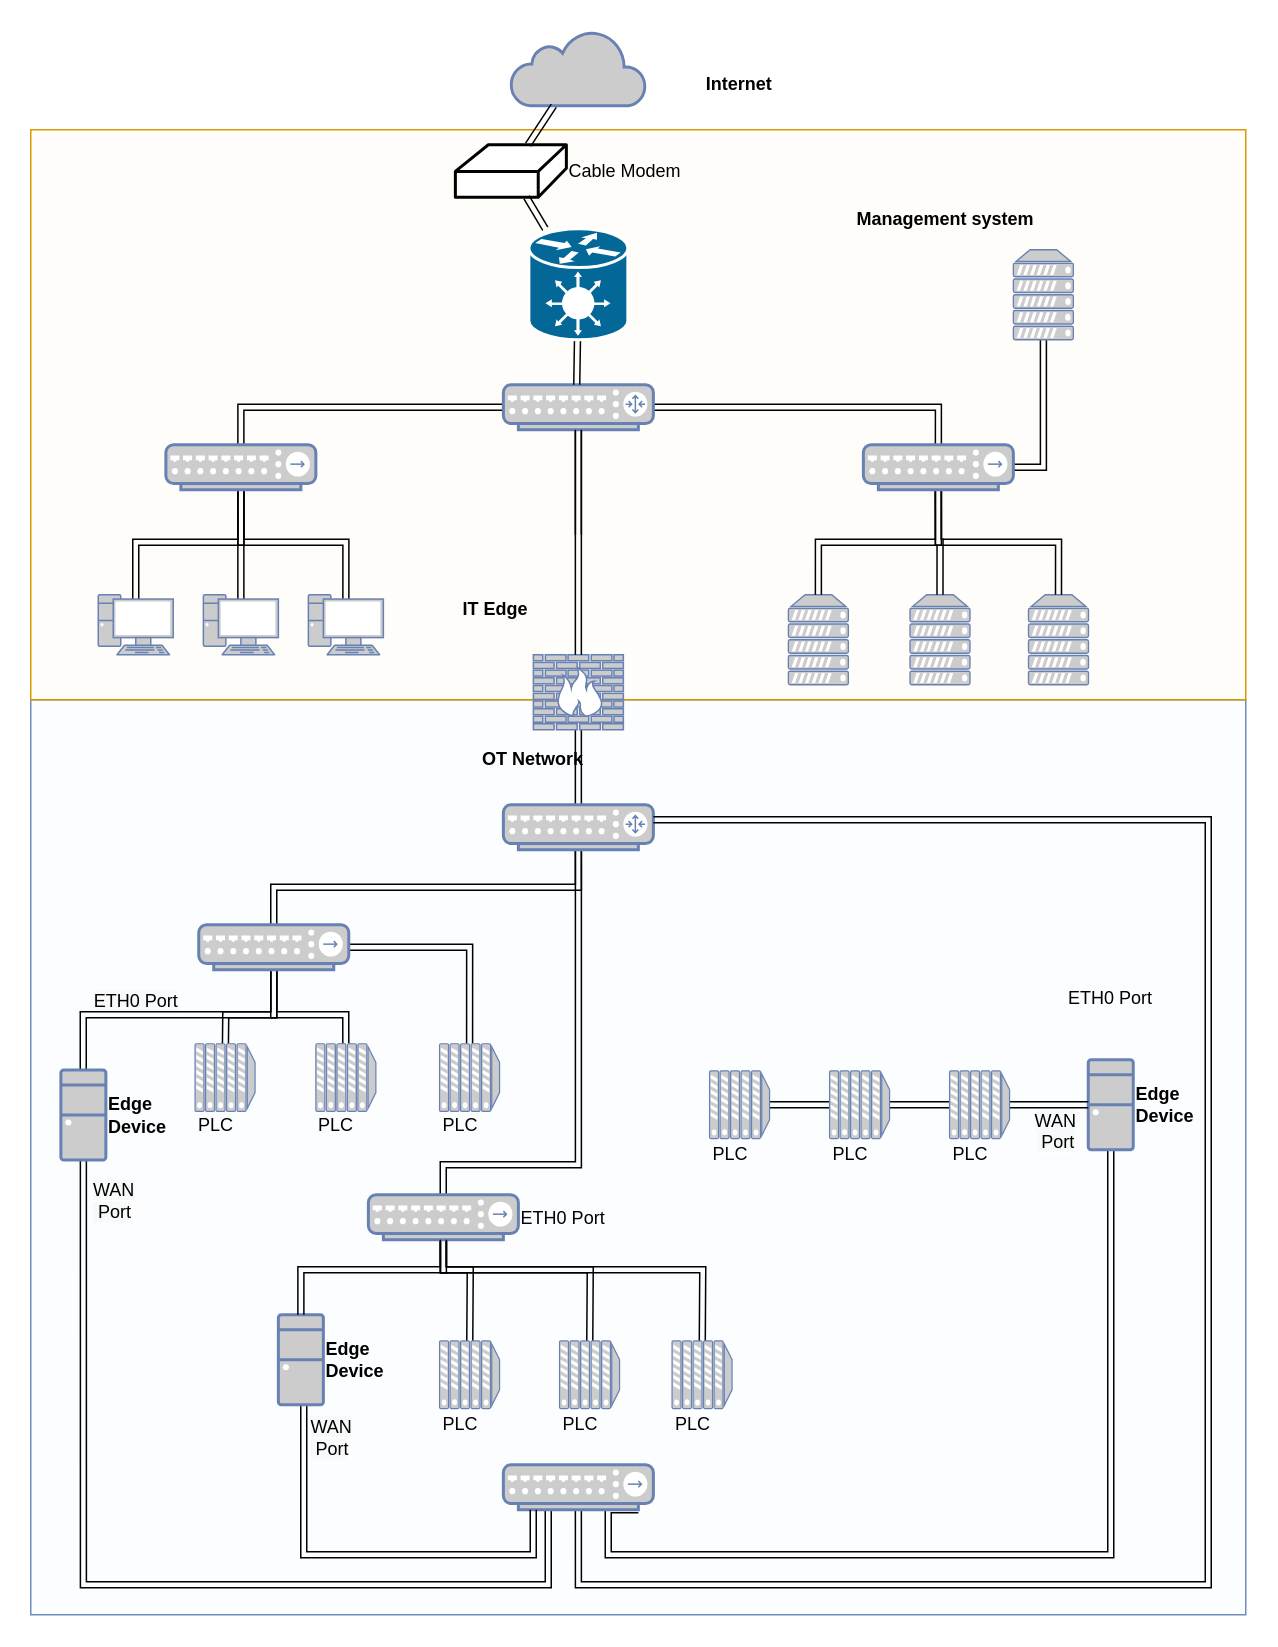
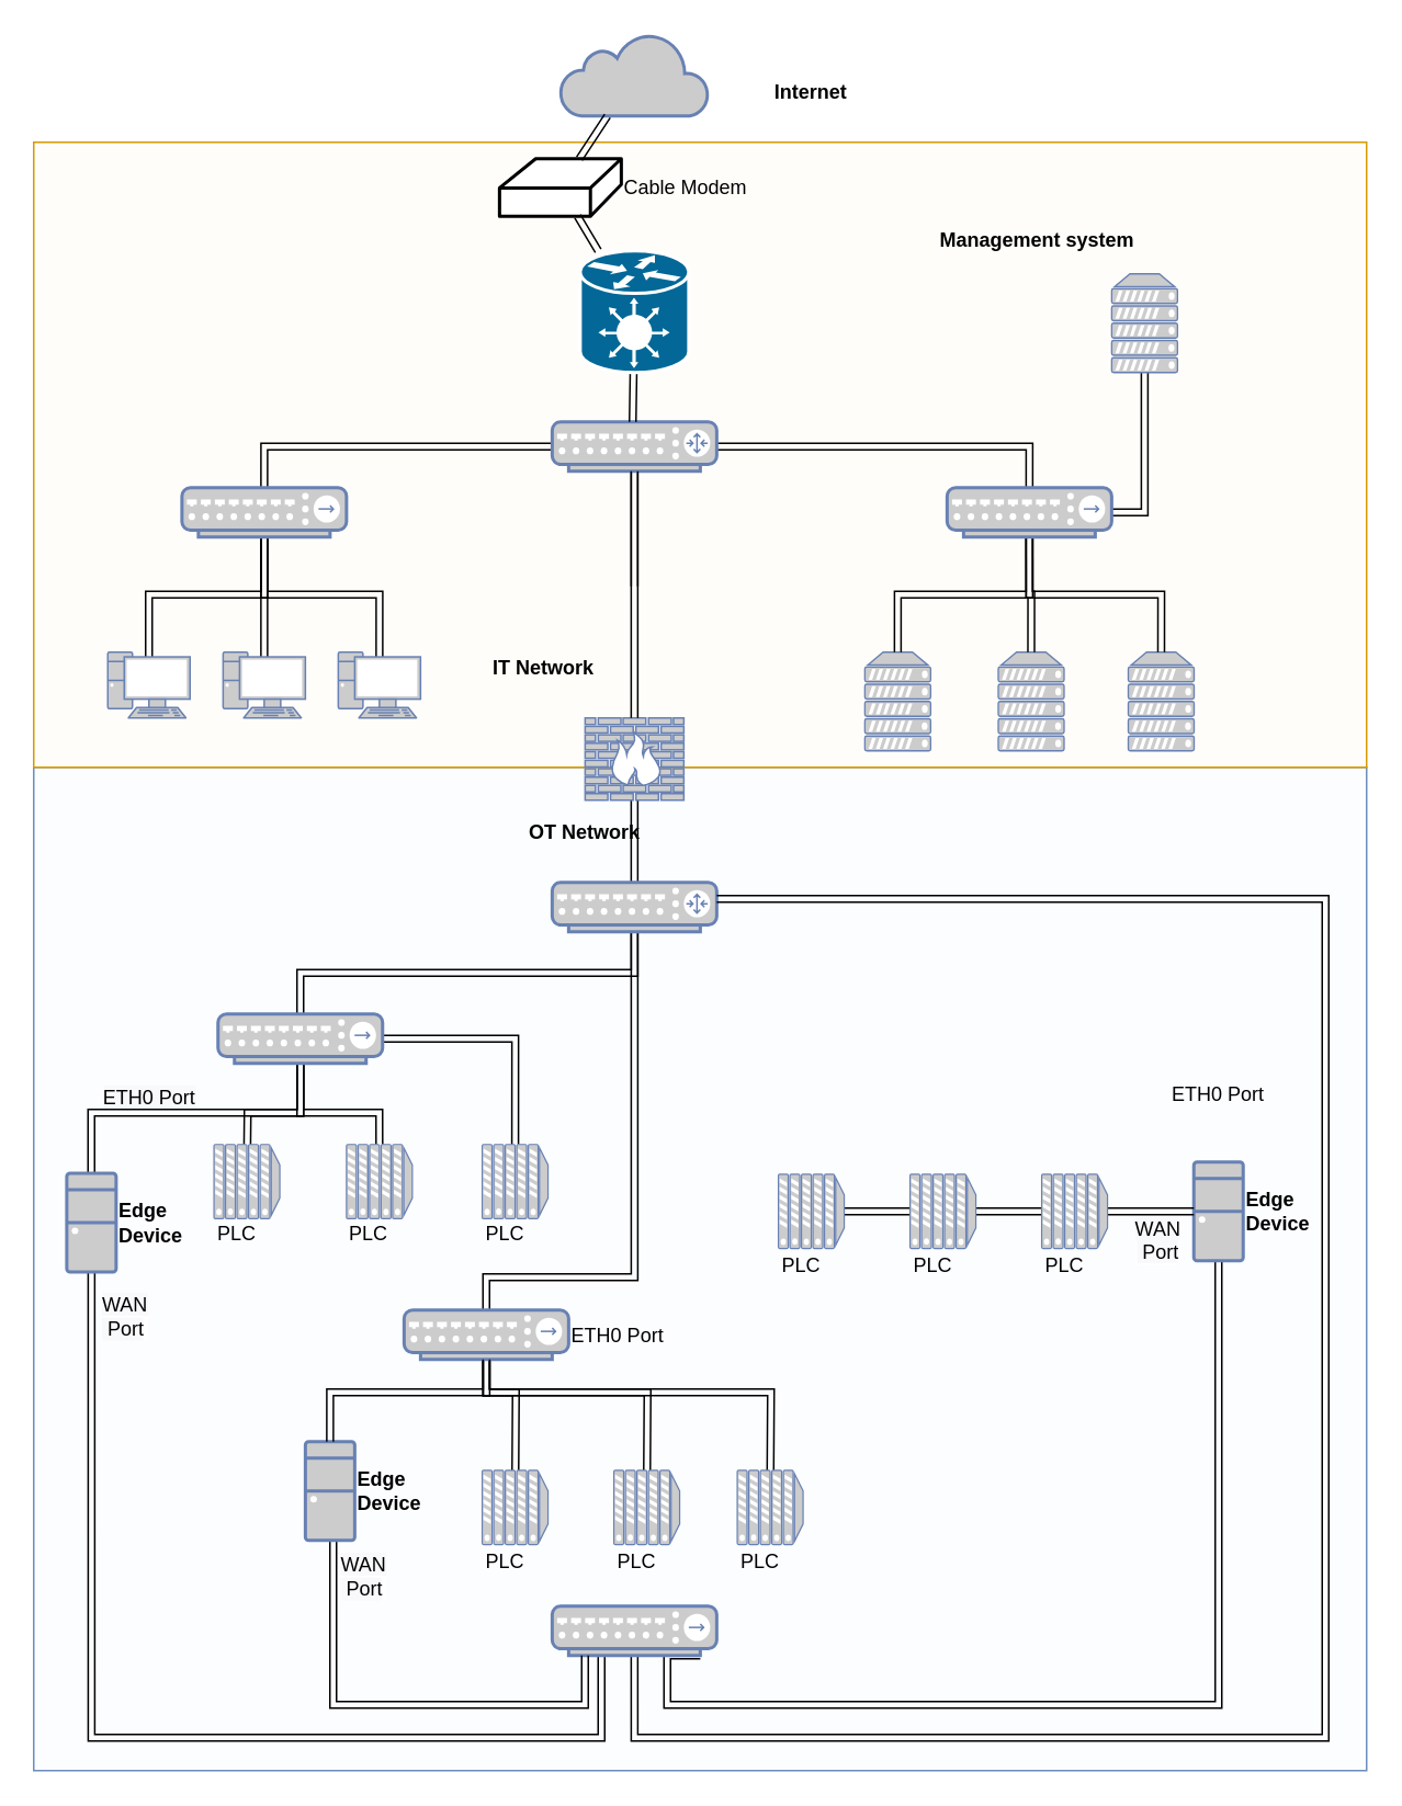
- <mxCell id="41" value="IT Edge" style="text;strokeColor=none;fillColor=none;align=center;verticalAlign=middle;whiteSpace=wrap;rounded=0;fontStyle=1" parent="1" vertex="1"><mxGeometry x="250.08" y="396" width="159.92" height="20" as="geometry" /></mxCell>
+ <mxCell id="41" value="IT Network" style="text;strokeColor=none;fillColor=none;align=center;verticalAlign=middle;whiteSpace=wrap;rounded=0;fontStyle=1" parent="1" vertex="1"><mxGeometry x="250.08" y="396" width="159.92" height="20" as="geometry" /></mxCell>
